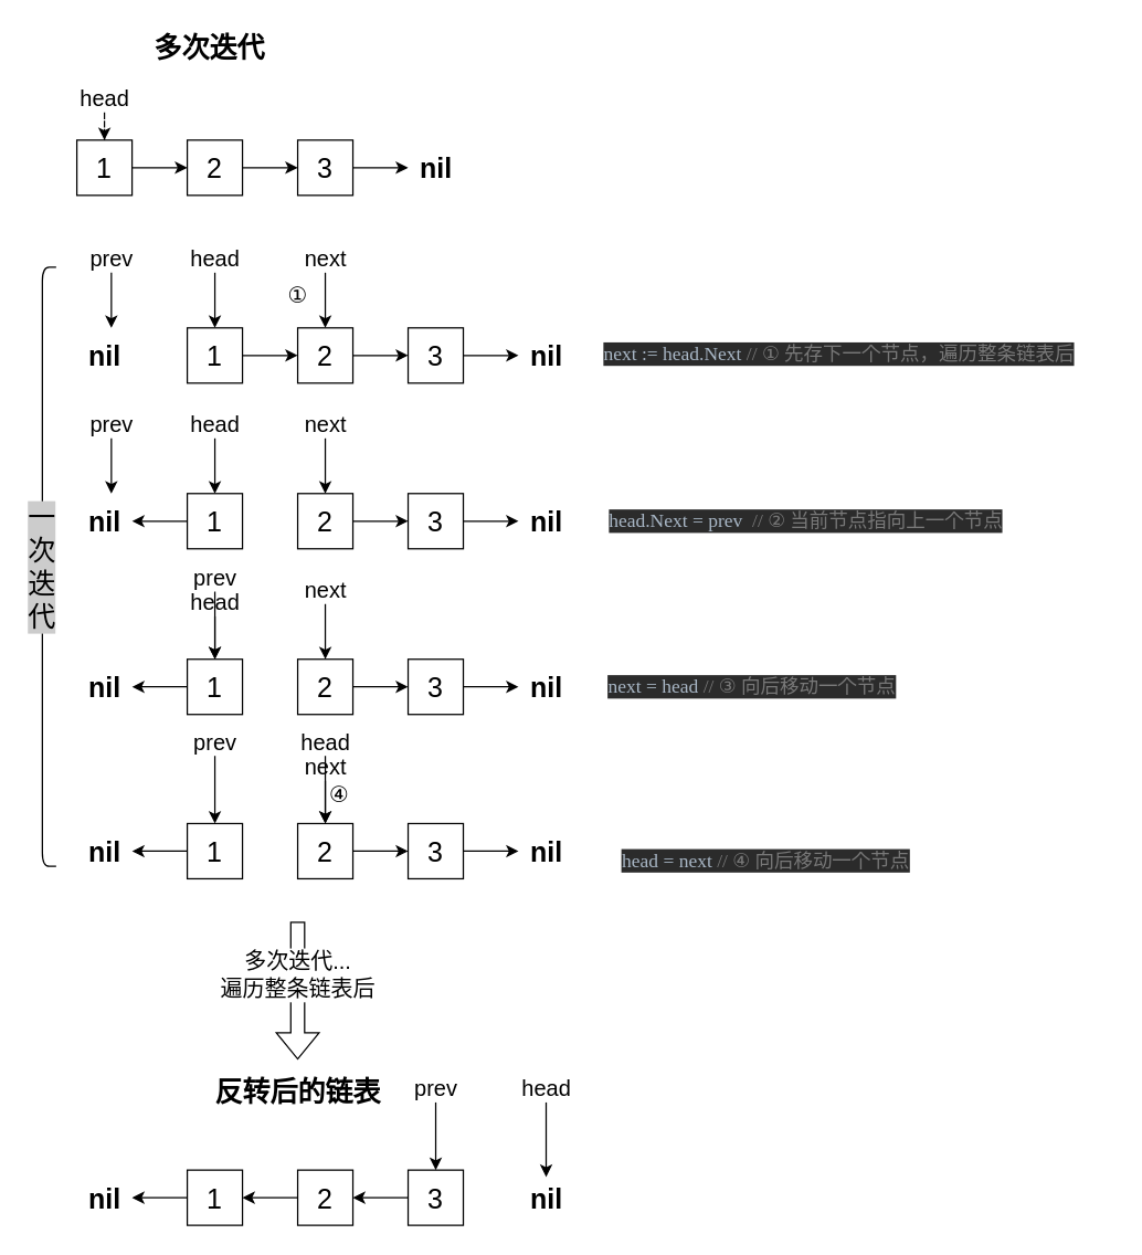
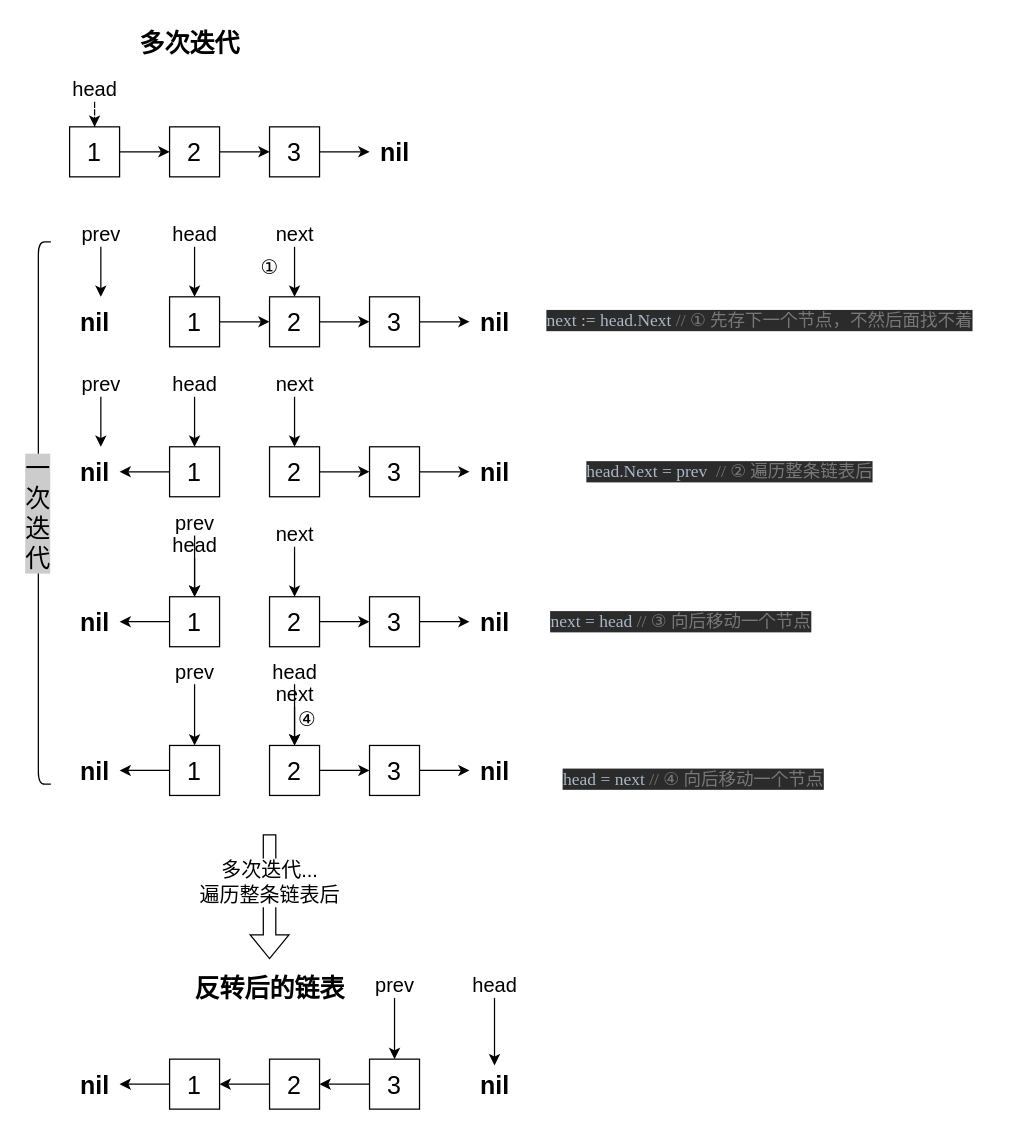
- <mxCell id="26" value="&lt;pre style=&quot;background-color: rgb(43, 43, 43); color: rgb(169, 183, 198); font-family: consolas; font-size: 14px;&quot;&gt;next := head.Next&lt;span style=&quot;color: rgb(120, 120, 120); font-size: 14px;&quot;&gt; // ① &lt;/span&gt;&lt;span style=&quot;color: rgb(120, 120, 120); font-family: arial; font-size: 14px;&quot;&gt;先存下一个节点，遍历整条链表后&lt;/span&gt;&lt;/pre&gt;" style="text;html=1;align=center;verticalAlign=middle;resizable=0;points=[];autosize=1;strokeColor=none;fillColor=none;fontSize=14;" vertex="1" parent="1"><mxGeometry x="408" y="231" width="397" height="49" as="geometry" /></mxCell>
+ <mxCell id="26" value="&lt;pre style=&quot;background-color: rgb(43, 43, 43); color: rgb(169, 183, 198); font-family: consolas; font-size: 14px;&quot;&gt;next := head.Next&lt;span style=&quot;color: rgb(120, 120, 120); font-size: 14px;&quot;&gt; // ① &lt;/span&gt;&lt;span style=&quot;color: rgb(120, 120, 120); font-family: arial; font-size: 14px;&quot;&gt;先存下一个节点，不然后面找不着&lt;/span&gt;&lt;/pre&gt;" style="text;html=1;align=center;verticalAlign=middle;resizable=0;points=[];autosize=1;strokeColor=none;fillColor=none;fontSize=14;" vertex="1" parent="1"><mxGeometry x="408" y="231" width="397" height="49" as="geometry" /></mxCell>
- <mxCell id="41" value="&lt;pre style=&quot;background-color: rgb(43, 43, 43); color: rgb(169, 183, 198); font-family: consolas; font-size: 14px;&quot;&gt;head.Next = prev&lt;span style=&quot;color: rgb(120, 120, 120); font-size: 14px;&quot;&gt;  // ② &lt;/span&gt;&lt;span style=&quot;color: rgb(120, 120, 120); font-family: arial; font-size: 14px;&quot;&gt;当前节点指向上一个节点&lt;/span&gt;&lt;/pre&gt;" style="text;html=1;align=center;verticalAlign=middle;resizable=0;points=[];autosize=1;strokeColor=none;fillColor=none;fontSize=14;" vertex="1" parent="1"><mxGeometry x="412" y="352" width="341" height="49" as="geometry" /></mxCell>
+ <mxCell id="41" value="&lt;pre style=&quot;background-color: rgb(43, 43, 43); color: rgb(169, 183, 198); font-family: consolas; font-size: 14px;&quot;&gt;head.Next = prev&lt;span style=&quot;color: rgb(120, 120, 120); font-size: 14px;&quot;&gt;  // ② &lt;/span&gt;&lt;span style=&quot;color: rgb(120, 120, 120); font-family: arial; font-size: 14px;&quot;&gt;遍历整条链表后&lt;/span&gt;&lt;/pre&gt;" style="text;html=1;align=center;verticalAlign=middle;resizable=0;points=[];autosize=1;strokeColor=none;fillColor=none;fontSize=14;" vertex="1" parent="1"><mxGeometry x="412" y="352" width="341" height="49" as="geometry" /></mxCell>
